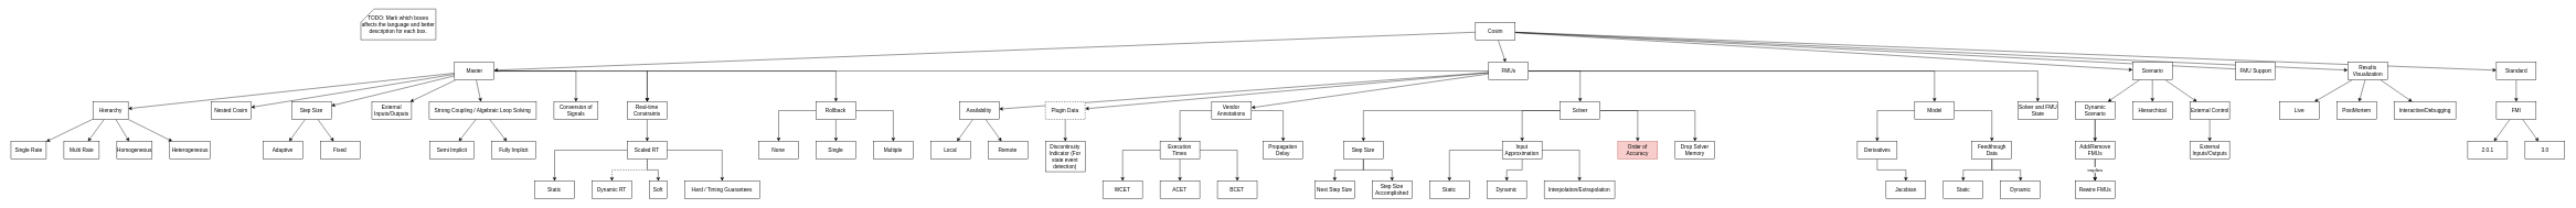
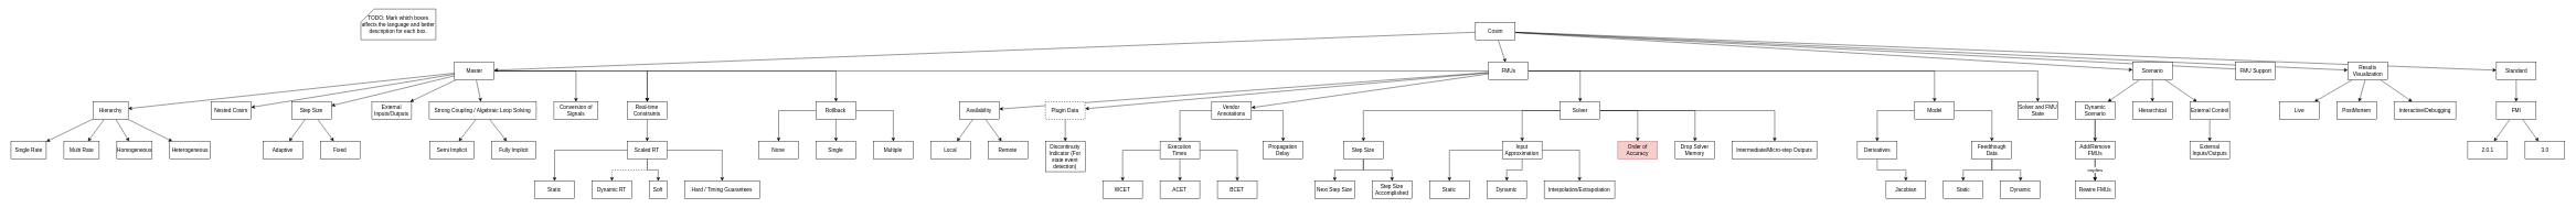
+ <mxCell id="123" style="edgeStyle=orthogonalEdgeStyle;rounded=0;orthogonalLoop=1;jettySize=auto;html=1;" parent="1" source="124" target="128" edge="1"><mxGeometry relative="1" as="geometry" /></mxCell>
+ <mxCell id="128" value="Intermediate/Micro-step Outputs" style="rounded=0;whiteSpace=wrap;html=1;" parent="1" vertex="1"><mxGeometry x="3924.475" y="321" width="191.11" height="40" as="geometry" /></mxCell>
